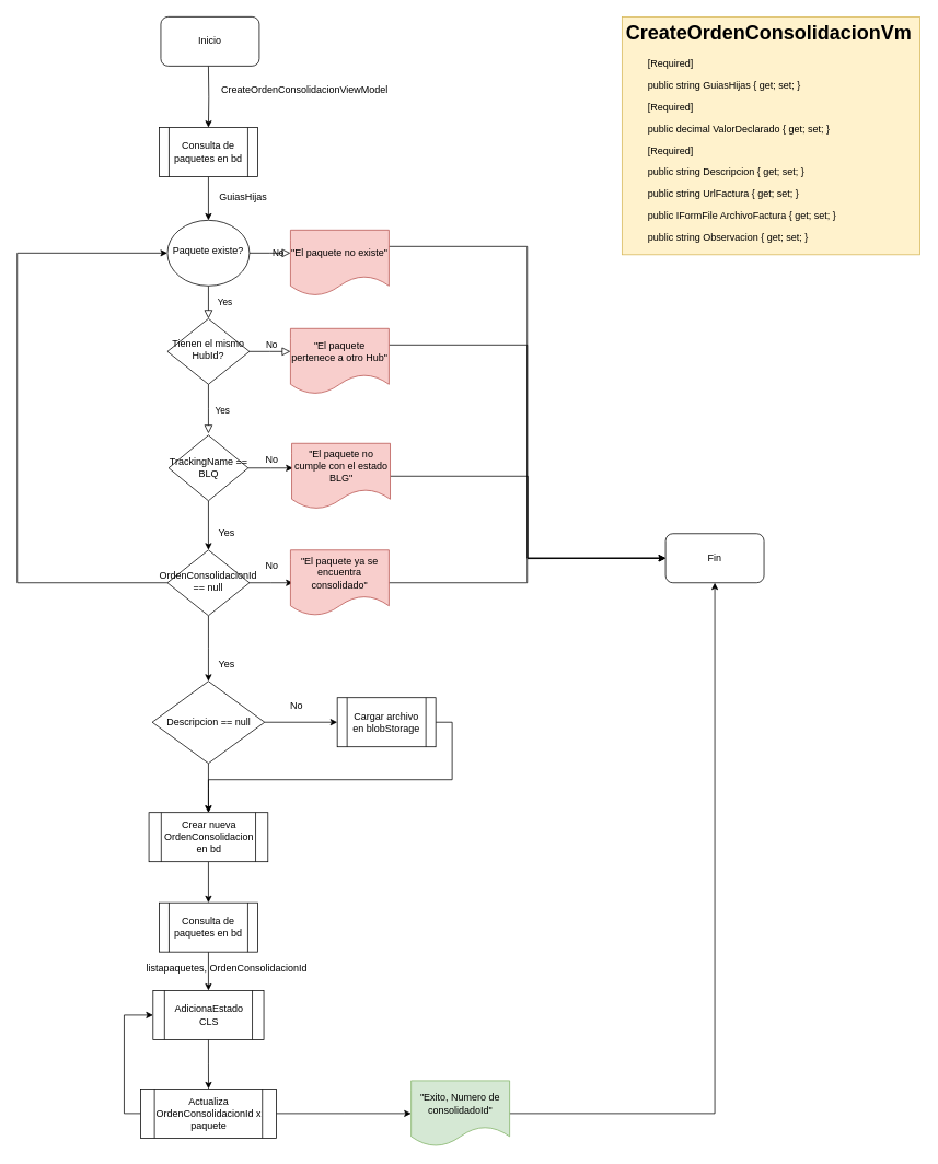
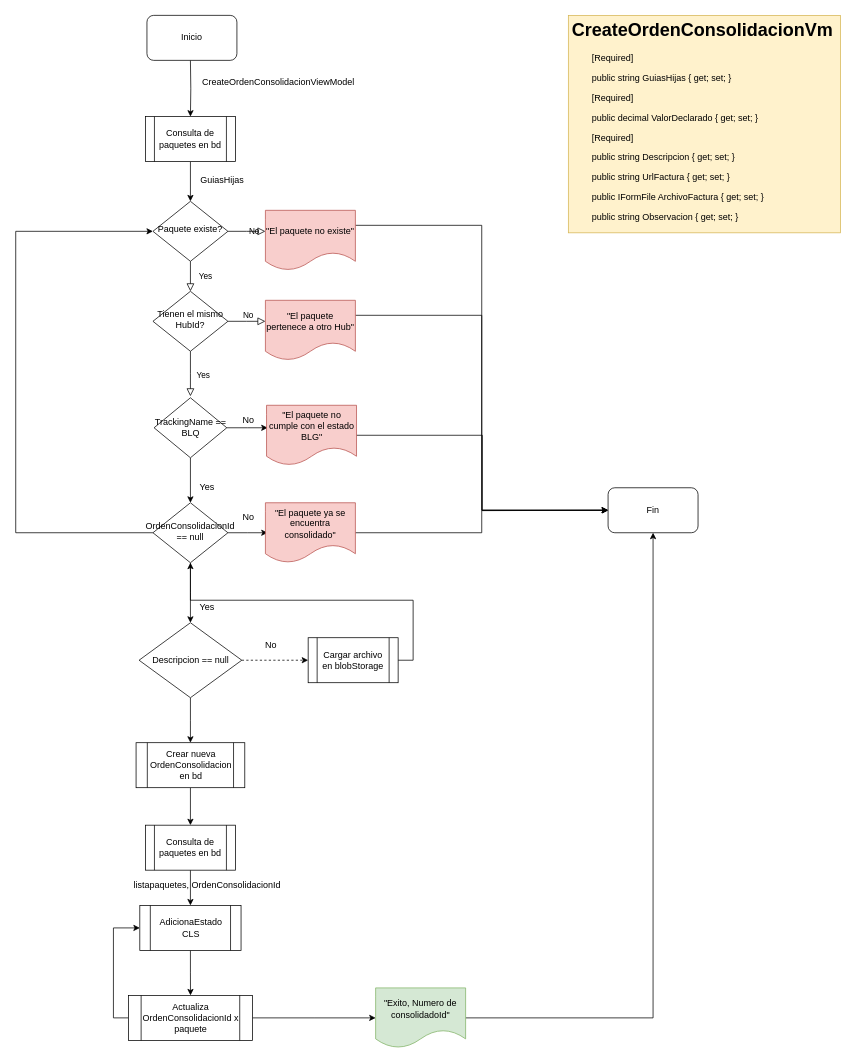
- <mxCell id="4" value="Paquete existe?" style="ellipse;whiteSpace=wrap;html=1;shadow=0;fontFamily=Helvetica;fontSize=12;align=center;strokeWidth=1;spacing=6;spacingTop=-4;" parent="1" vertex="1"><mxGeometry x="203" y="268" width="100" height="80" as="geometry" /></mxCell>
+ <mxCell id="4" value="Paquete existe?" style="rhombus;whiteSpace=wrap;html=1;shadow=0;fontFamily=Helvetica;fontSize=12;align=center;strokeWidth=1;spacing=6;spacingTop=-4;" parent="1" vertex="1"><mxGeometry x="203" y="268" width="100" height="80" as="geometry" /></mxCell>
- <mxCell id="23" style="edgeStyle=orthogonalEdgeStyle;rounded=0;orthogonalLoop=1;jettySize=auto;html=1;exitX=1;exitY=0.5;exitDx=0;exitDy=0;entryX=0;entryY=0.5;entryDx=0;entryDy=0;" edge="1" parent="1" source="24" target="30"><mxGeometry relative="1" as="geometry" /></mxCell>
+ <mxCell id="23" style="edgeStyle=orthogonalEdgeStyle;rounded=0;orthogonalLoop=1;jettySize=auto;html=1;exitX=1;exitY=0.5;exitDx=0;exitDy=0;entryX=0;entryY=0.5;entryDx=0;entryDy=0;dashed=1;" edge="1" parent="1" source="24" target="30"><mxGeometry relative="1" as="geometry" /></mxCell>
- <mxCell id="29" style="edgeStyle=orthogonalEdgeStyle;rounded=0;orthogonalLoop=1;jettySize=auto;html=1;exitX=1;exitY=0.5;exitDx=0;exitDy=0;entryX=0.5;entryY=0;entryDx=0;entryDy=0;" edge="1" parent="1" source="30" target="33"><mxGeometry relative="1" as="geometry" /></mxCell>
+ <mxCell id="29" style="edgeStyle=orthogonalEdgeStyle;rounded=0;orthogonalLoop=1;jettySize=auto;html=1;exitX=1;exitY=0.5;exitDx=0;exitDy=0;" edge="1" parent="1" source="30" target="18"><mxGeometry relative="1" as="geometry" /></mxCell>
